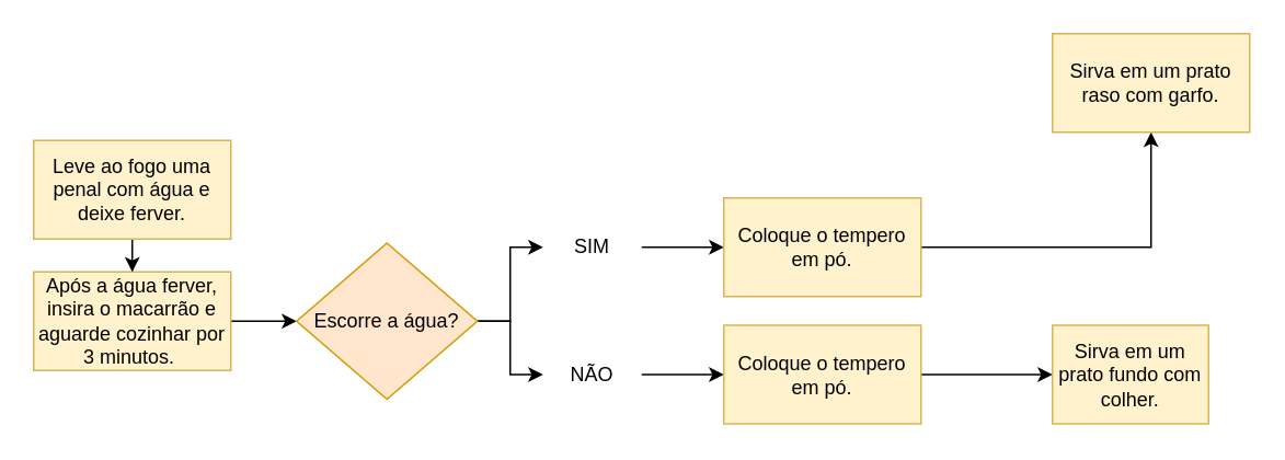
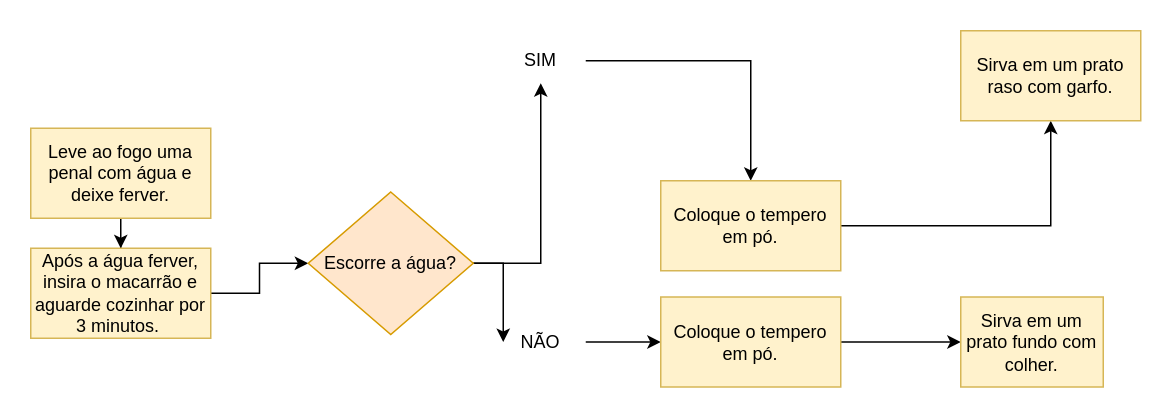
- <mxCell id="10" value="SIM" style="text;html=1;strokeColor=none;fillColor=none;align=center;verticalAlign=middle;whiteSpace=wrap;rounded=0;" vertex="1" parent="1"><mxGeometry x="330" y="135" width="60" height="30" as="geometry" /></mxCell>
+ <mxCell id="10" value="SIM" style="text;html=1;strokeColor=none;fillColor=none;align=center;verticalAlign=middle;whiteSpace=wrap;rounded=0;" vertex="1" parent="1"><mxGeometry x="330" y="25" width="60" height="30" as="geometry" /></mxCell>
- <mxCell id="8" value="Escorre a água?" style="rhombus;whiteSpace=wrap;html=1;fillColor=#ffe6cc;strokeColor=#d79b00;rounded=0;" vertex="1" parent="1"><mxGeometry x="180" y="147.5" width="110" height="95" as="geometry" /></mxCell>
+ <mxCell id="8" value="Escorre a água?" style="rhombus;whiteSpace=wrap;html=1;fillColor=#ffe6cc;strokeColor=#d79b00;rounded=0;" vertex="1" parent="1"><mxGeometry x="205" y="127.5" width="110" height="95" as="geometry" /></mxCell>
